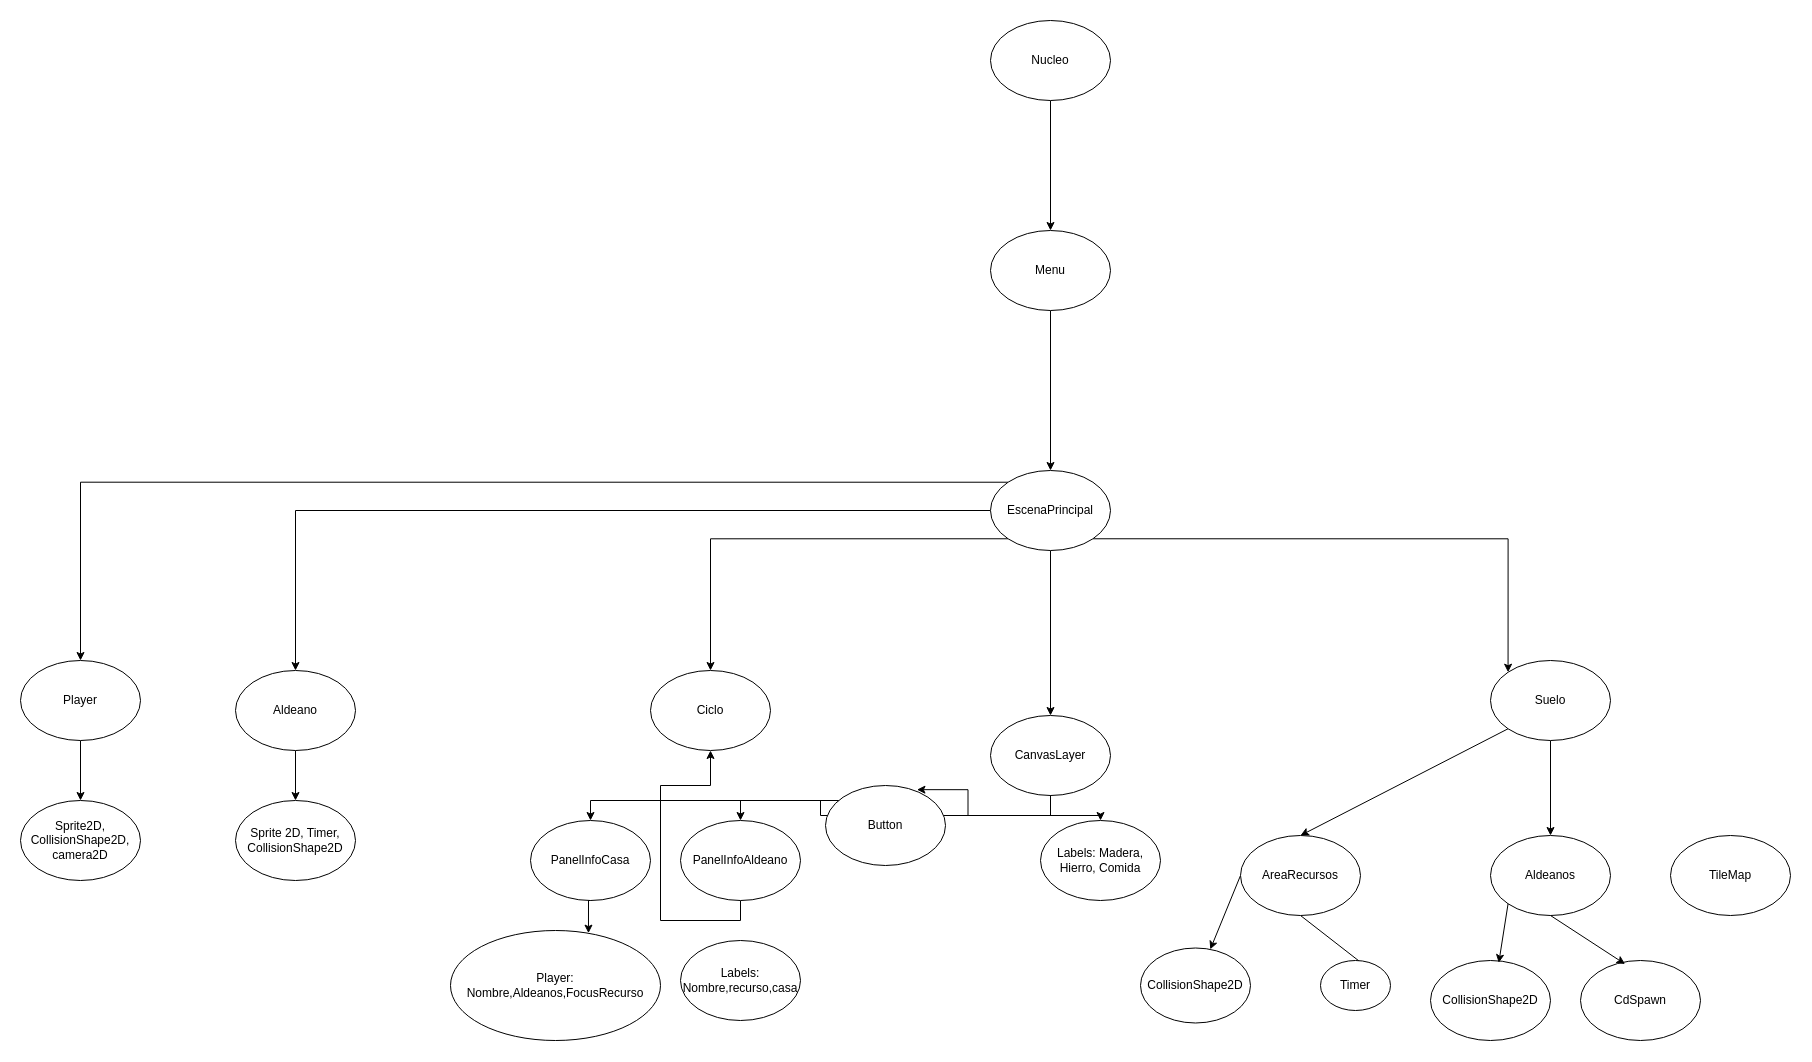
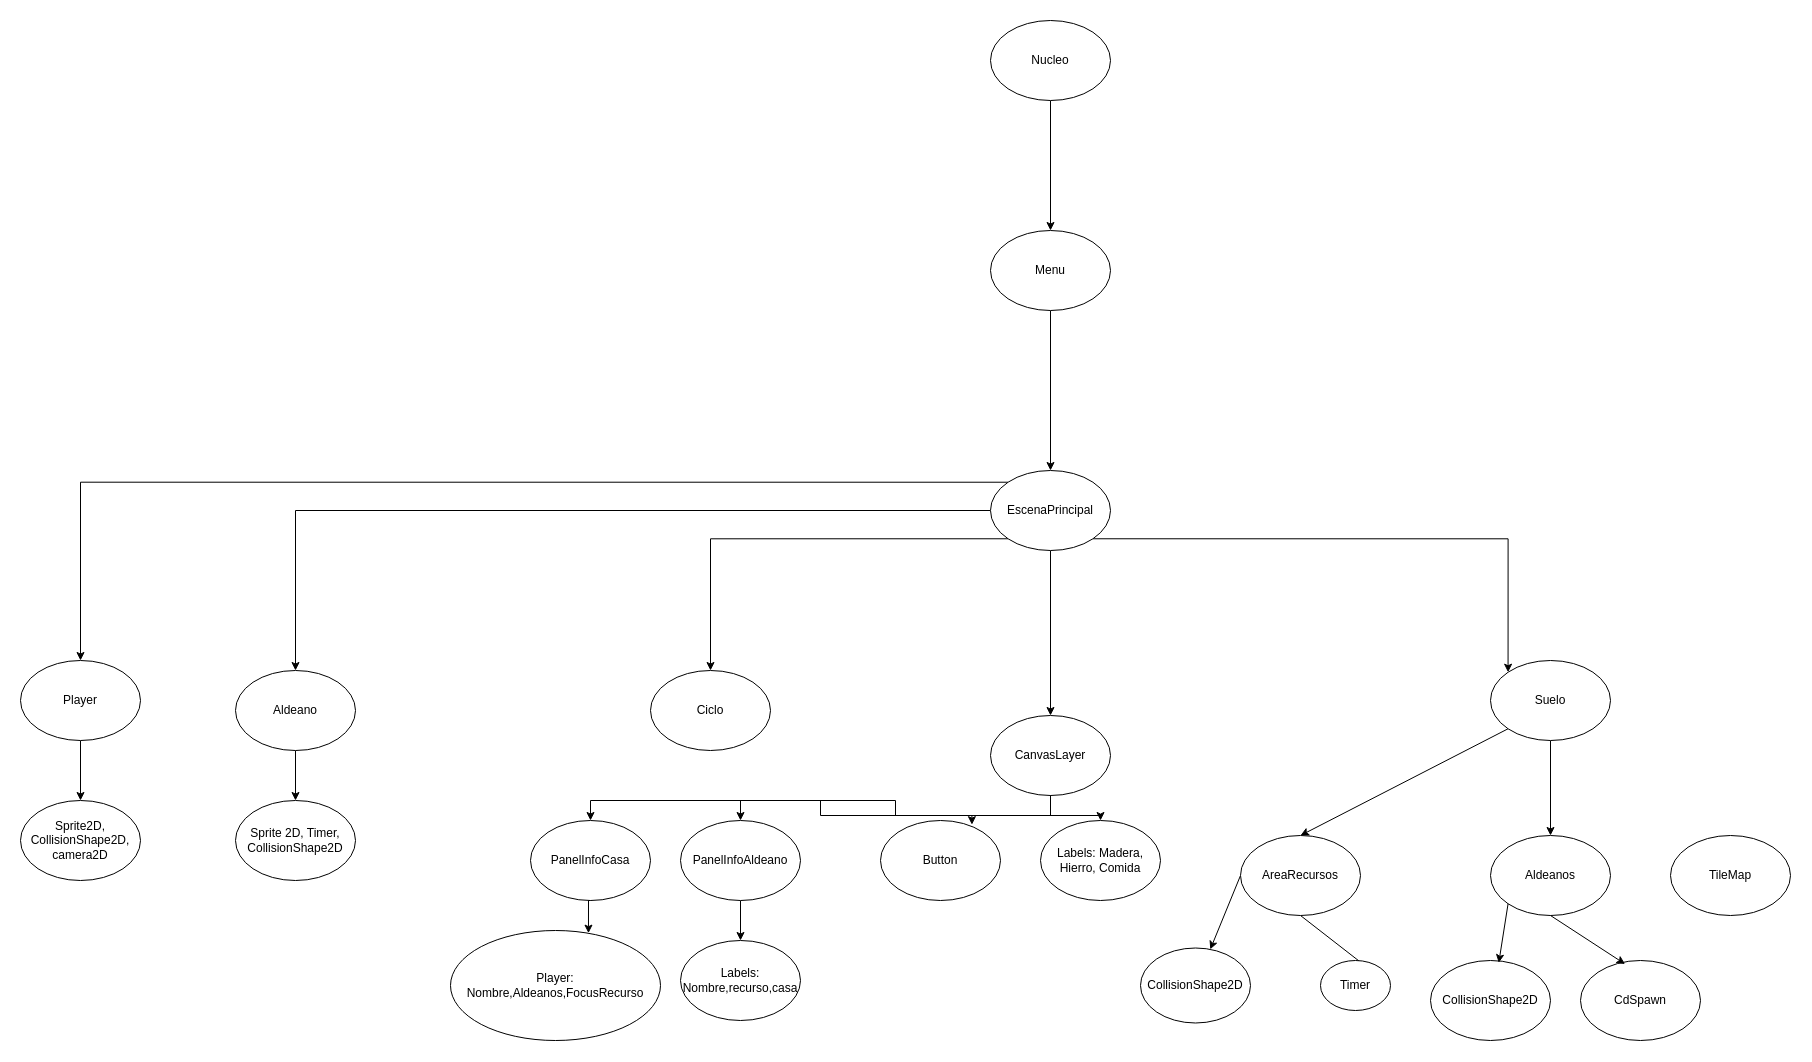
- <mxCell id="36" value="Button" style="ellipse;whiteSpace=wrap;html=1;" vertex="1" parent="1"><mxGeometry x="825" y="785" width="120" height="80" as="geometry" /></mxCell>
+ <mxCell id="36" value="Button" style="ellipse;whiteSpace=wrap;html=1;" vertex="1" parent="1"><mxGeometry x="880" y="820" width="120" height="80" as="geometry" /></mxCell>
- <mxCell id="38" style="edgeStyle=orthogonalEdgeStyle;rounded=0;orthogonalLoop=1;jettySize=auto;html=1;exitX=0.5;exitY=1;exitDx=0;exitDy=0;" edge="1" parent="1" source="39" target="19"><mxGeometry relative="1" as="geometry" /></mxCell>
+ <mxCell id="38" style="edgeStyle=orthogonalEdgeStyle;rounded=0;orthogonalLoop=1;jettySize=auto;html=1;exitX=0.5;exitY=1;exitDx=0;exitDy=0;entryX=0.5;entryY=0;entryDx=0;entryDy=0;" edge="1" parent="1" source="39" target="41"><mxGeometry relative="1" as="geometry" /></mxCell>
